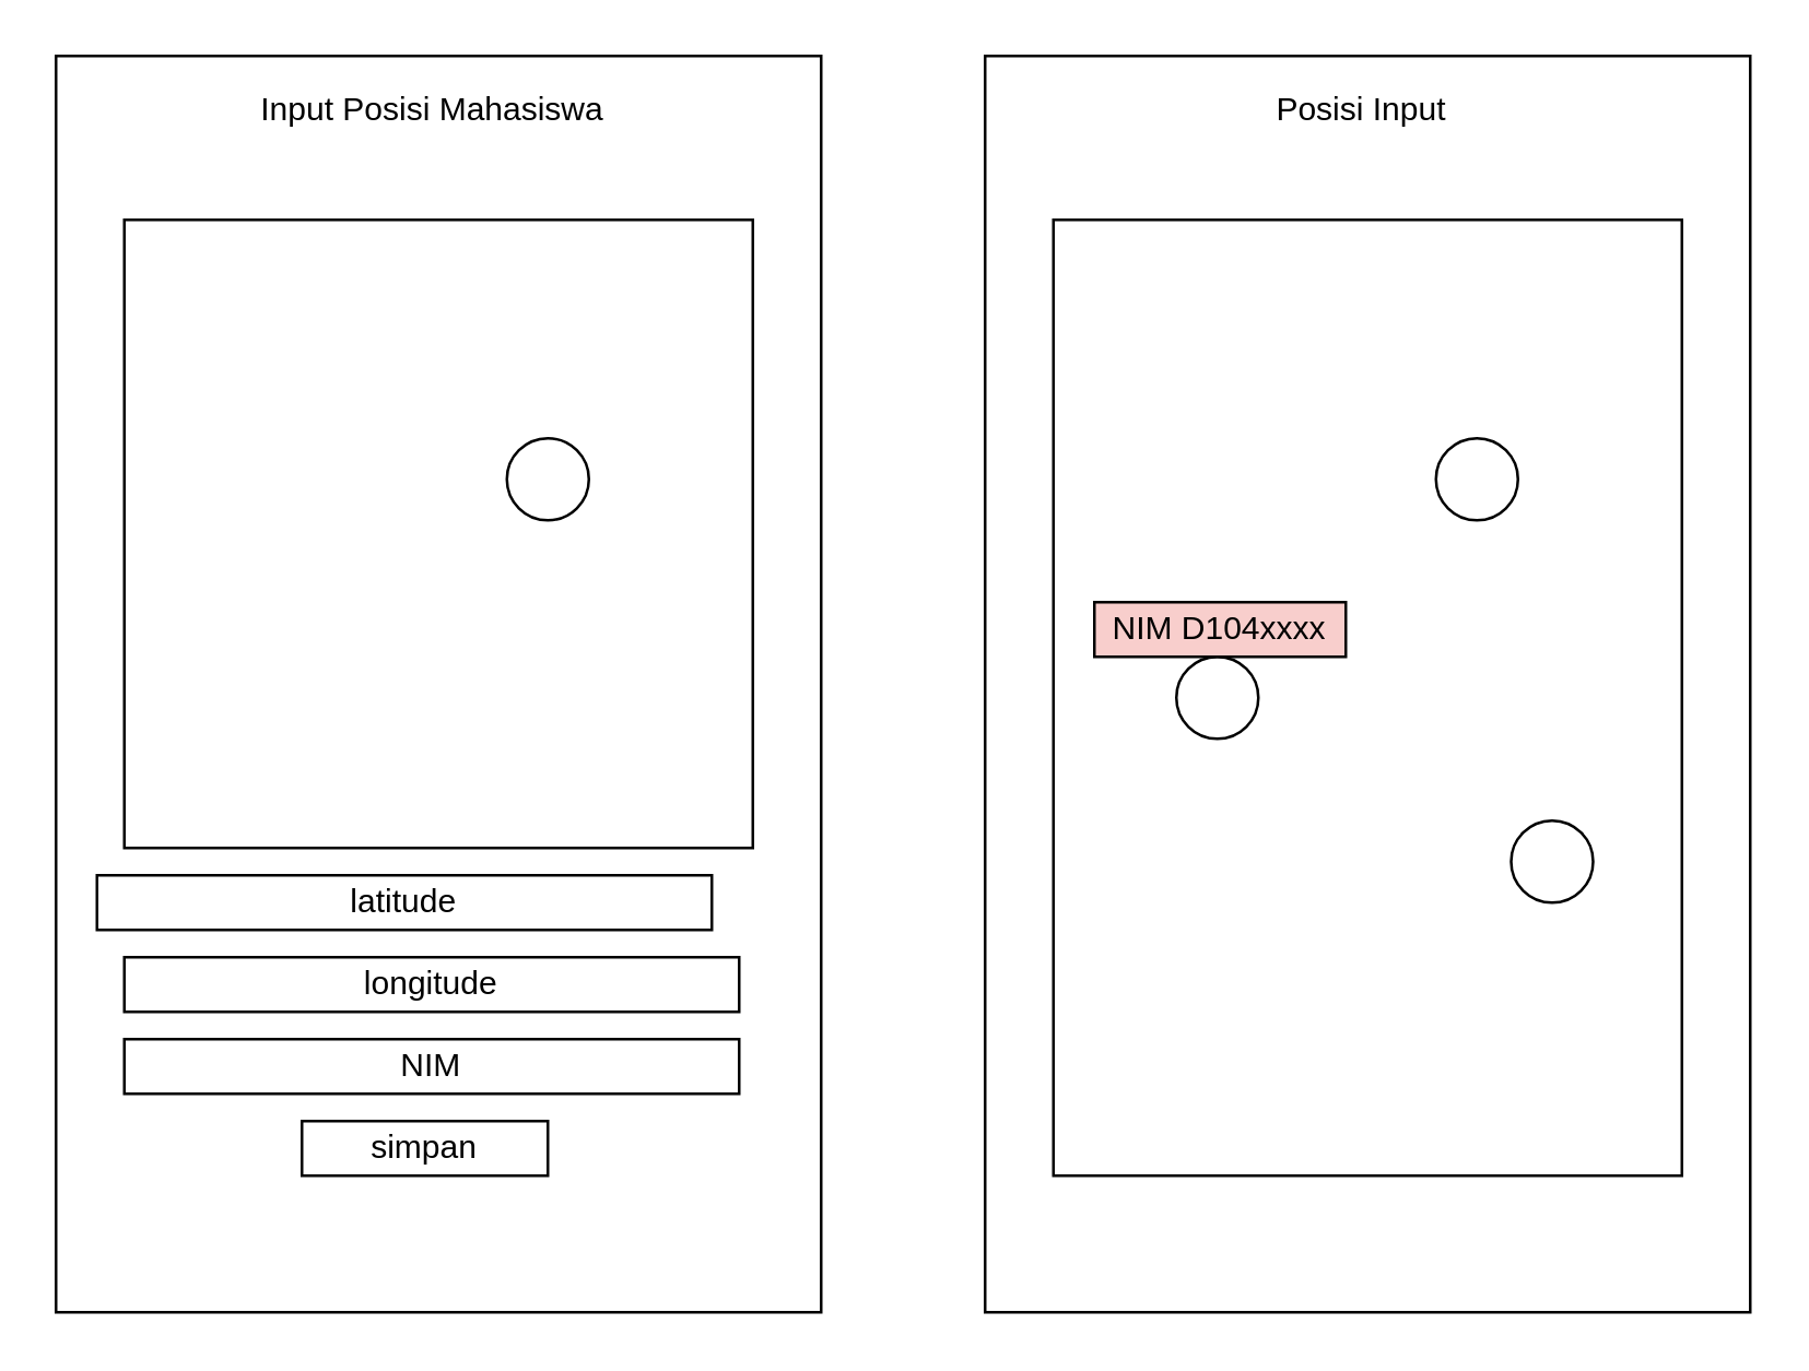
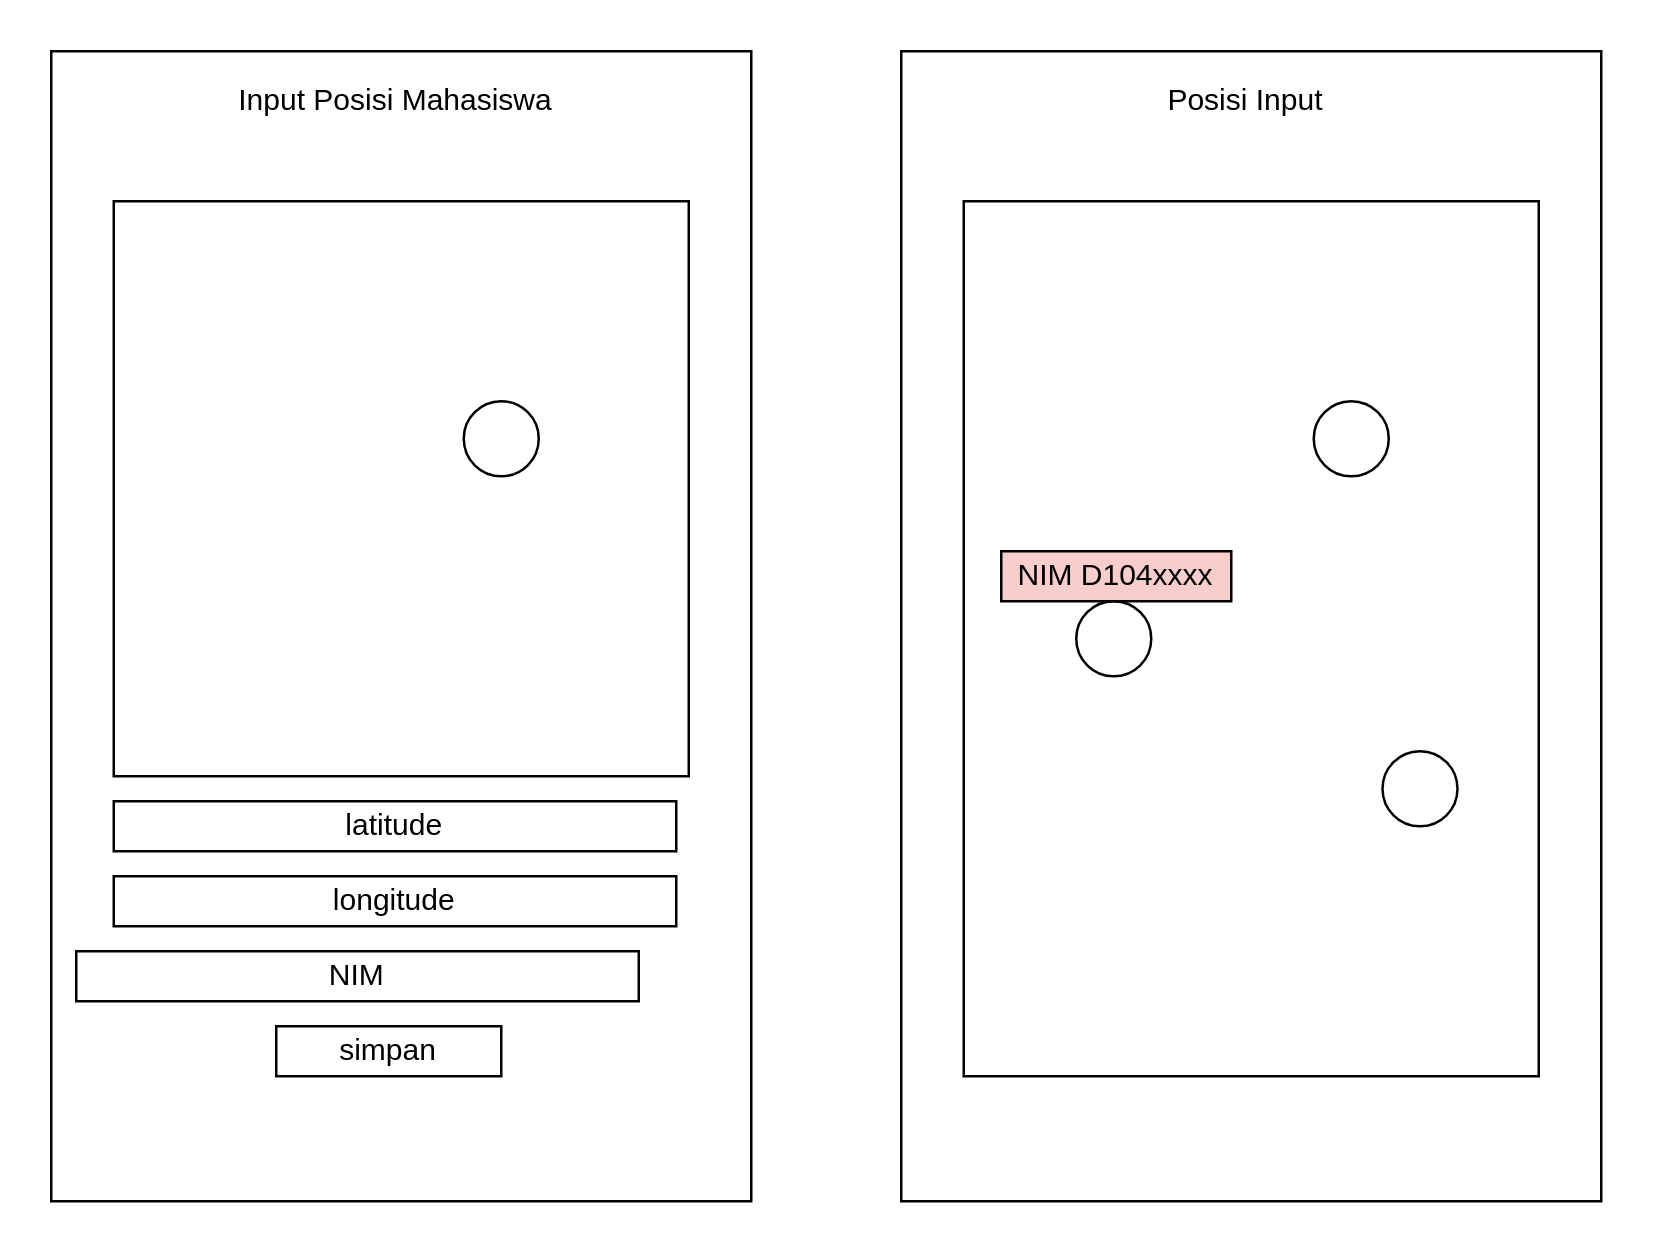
- <mxCell id="4" value="latitude" style="rounded=0;whiteSpace=wrap;html=1;" vertex="1" parent="1"><mxGeometry x="35" y="320" width="225" height="20" as="geometry" /></mxCell>
+ <mxCell id="4" value="latitude" style="rounded=0;whiteSpace=wrap;html=1;" vertex="1" parent="1"><mxGeometry x="45" y="320" width="225" height="20" as="geometry" /></mxCell>
- <mxCell id="6" value="NIM" style="rounded=0;whiteSpace=wrap;html=1;" vertex="1" parent="1"><mxGeometry x="45" y="380" width="225" height="20" as="geometry" /></mxCell>
+ <mxCell id="6" value="NIM" style="rounded=0;whiteSpace=wrap;html=1;" vertex="1" parent="1"><mxGeometry x="30" y="380" width="225" height="20" as="geometry" /></mxCell>
